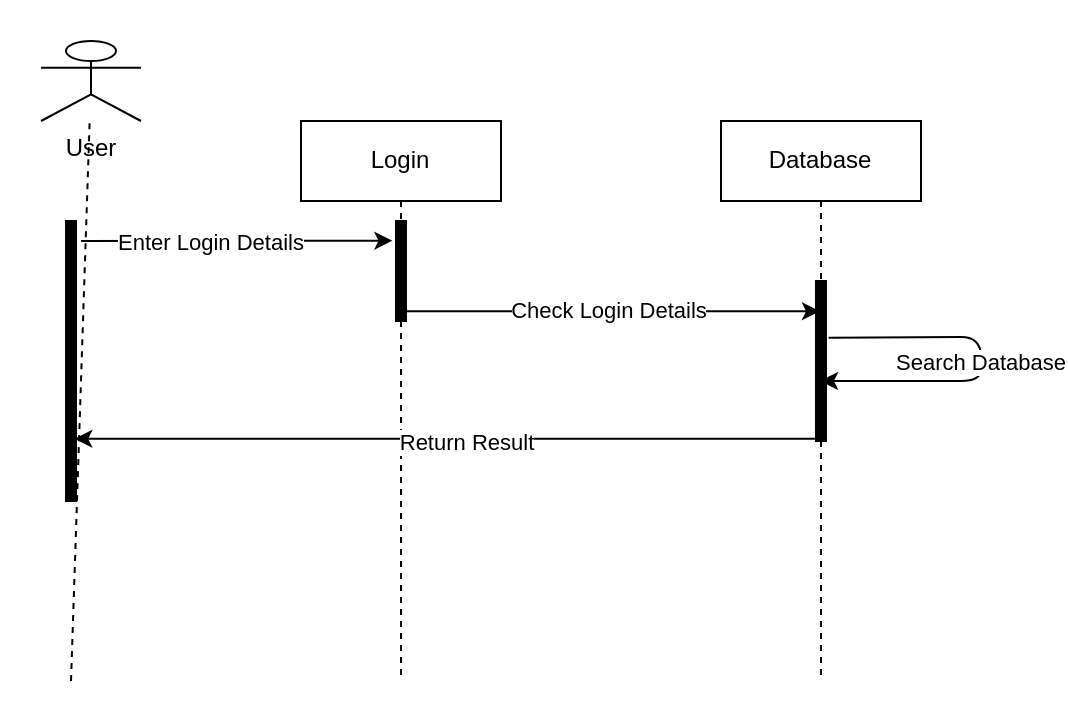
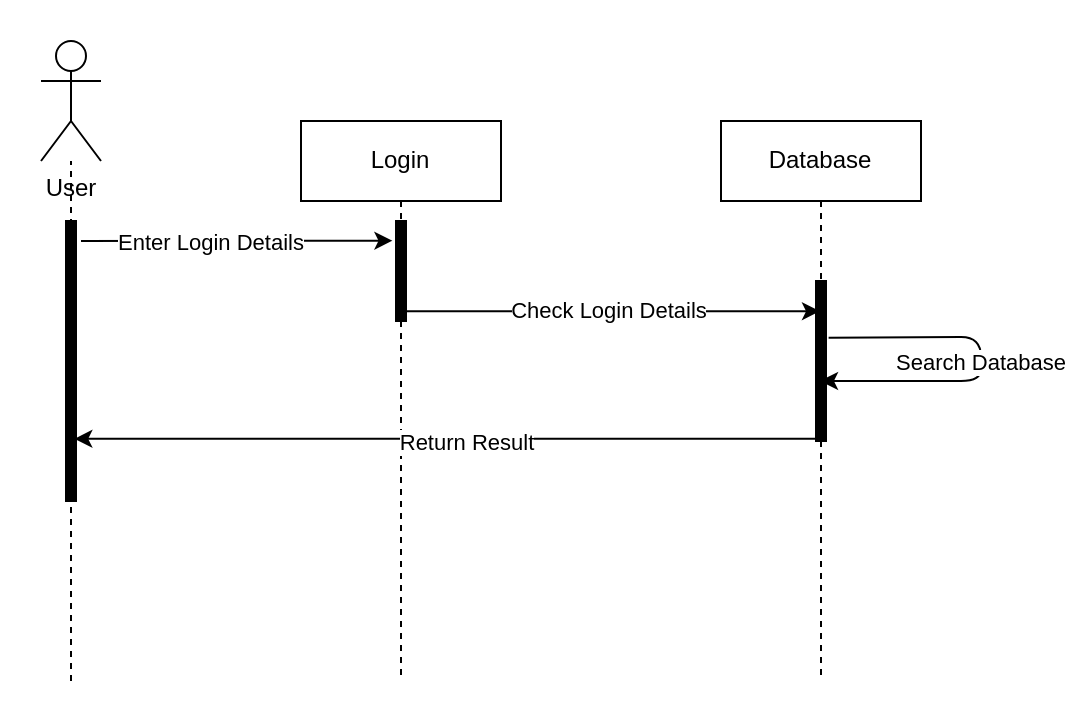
- <mxCell id="3" value="User" style="shape=umlActor;verticalLabelPosition=bottom;verticalAlign=top;html=1;" vertex="1" parent="1"><mxGeometry x="20" y="20" width="50" height="40" as="geometry" /></mxCell>
+ <mxCell id="3" value="User" style="shape=umlActor;verticalLabelPosition=bottom;verticalAlign=top;html=1;" vertex="1" parent="1"><mxGeometry x="20" y="20" width="30" height="60" as="geometry" /></mxCell>
